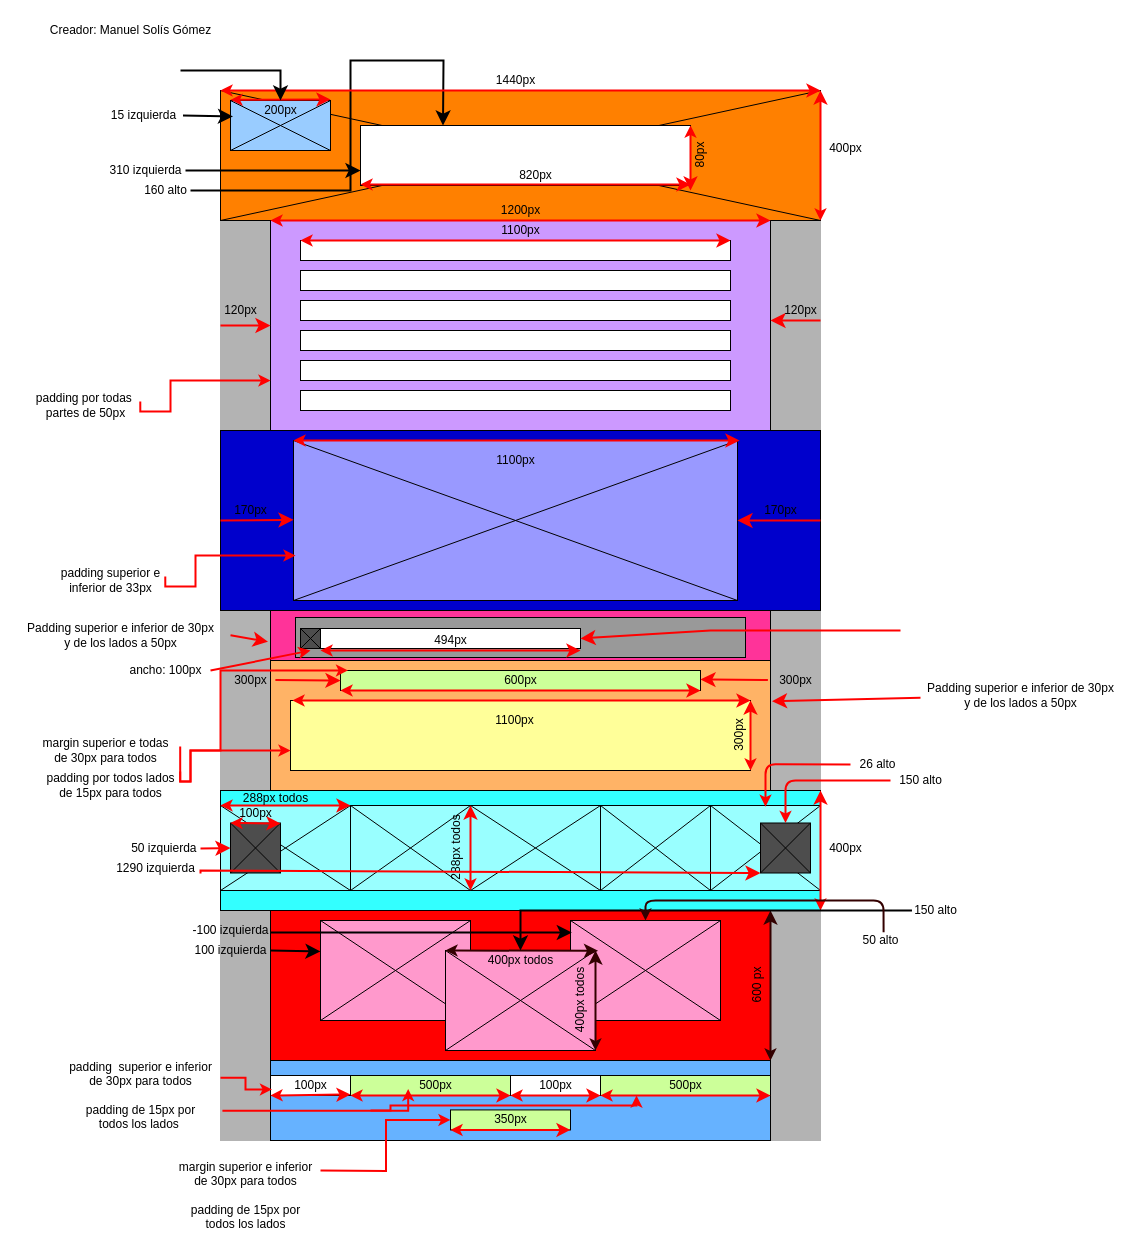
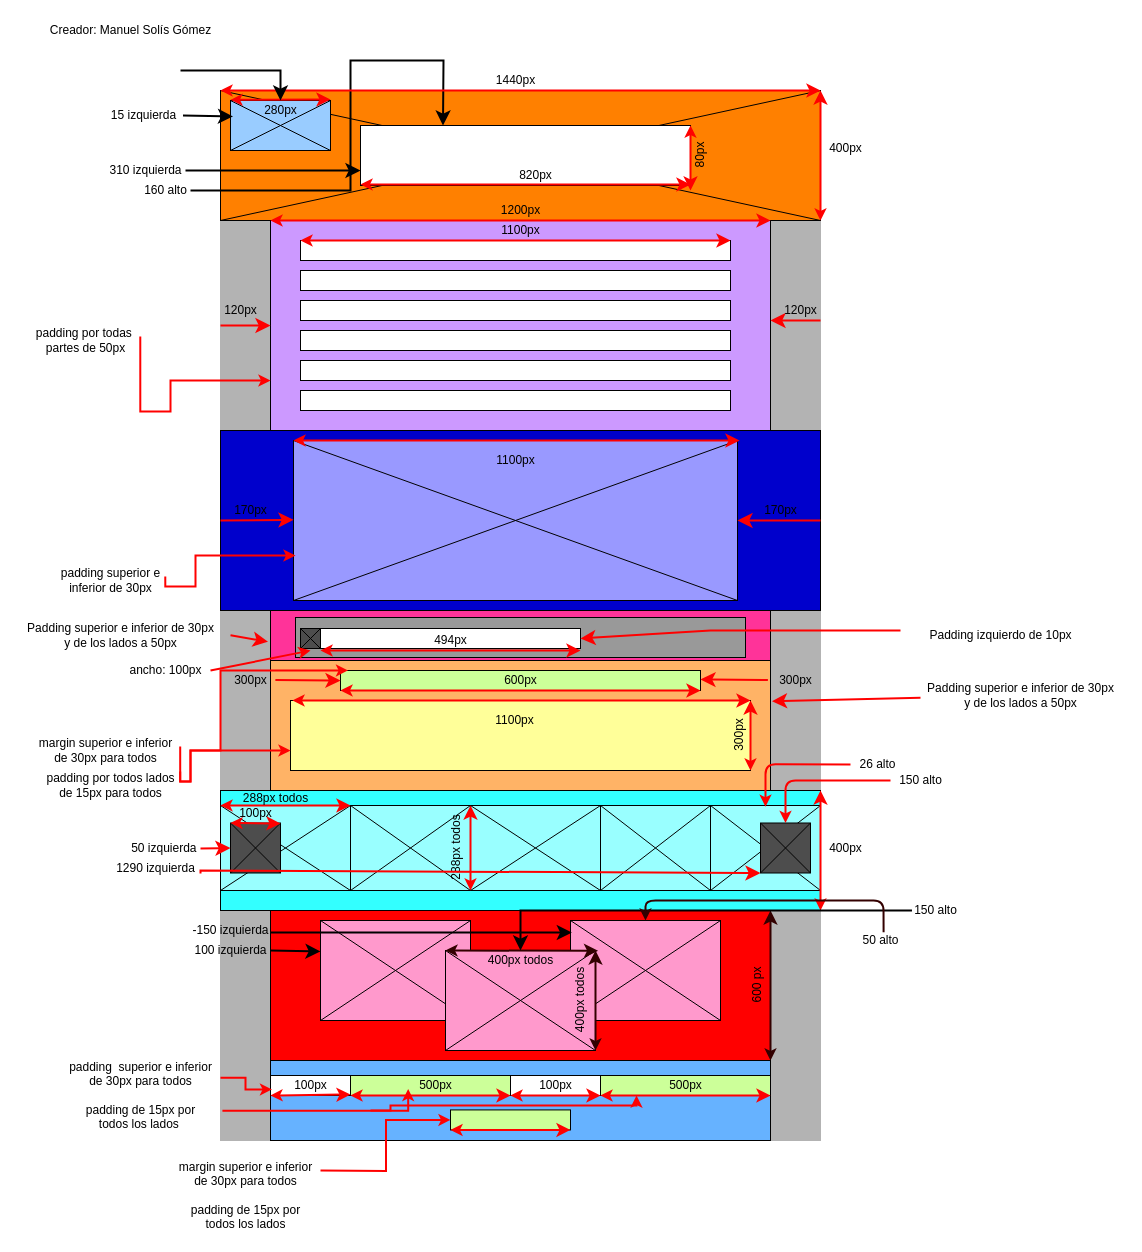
- <mxCell id="20" value="200px" style="text;html=1;align=center;verticalAlign=middle;resizable=0;points=[];autosize=1;strokeColor=none;fillColor=none;" parent="15" vertex="1"><mxGeometry x="25" width="50" height="20" as="geometry" /></mxCell>
+ <mxCell id="20" value="280px" style="text;html=1;align=center;verticalAlign=middle;resizable=0;points=[];autosize=1;strokeColor=none;fillColor=none;" parent="15" vertex="1"><mxGeometry x="25" width="50" height="20" as="geometry" /></mxCell>
- <mxCell id="159" value="padding por todas&amp;nbsp;&lt;br&gt;partes de 50px" style="text;html=1;align=center;verticalAlign=middle;resizable=0;points=[];autosize=1;strokeColor=none;fillColor=none;" parent="1" vertex="1"><mxGeometry x="30" y="390" width="110" height="30" as="geometry" /></mxCell>
+ <mxCell id="159" value="padding por todas&amp;nbsp;&lt;br&gt;partes de 50px" style="text;html=1;align=center;verticalAlign=middle;resizable=0;points=[];autosize=1;strokeColor=none;fillColor=none;" parent="1" vertex="1"><mxGeometry x="30" y="325" width="110" height="30" as="geometry" /></mxCell>
- <mxCell id="157" value="padding superior e &lt;br&gt;inferior de 33px" style="text;html=1;align=center;verticalAlign=middle;resizable=0;points=[];autosize=1;strokeColor=none;fillColor=none;" parent="1" vertex="1"><mxGeometry x="55" y="565" width="110" height="30" as="geometry" /></mxCell>
+ <mxCell id="157" value="padding superior e &lt;br&gt;inferior de 30px" style="text;html=1;align=center;verticalAlign=middle;resizable=0;points=[];autosize=1;strokeColor=none;fillColor=none;" parent="1" vertex="1"><mxGeometry x="55" y="565" width="110" height="30" as="geometry" /></mxCell>
+ <mxCell id="180" value="Padding izquierdo de 10px" style="text;html=1;align=center;verticalAlign=middle;resizable=0;points=[];autosize=1;strokeColor=none;fillColor=none;" parent="1" vertex="1"><mxGeometry x="920" y="625" width="160" height="20" as="geometry" /></mxCell>
- <mxCell id="154" value="margin superior e todas&lt;br&gt;de 30px para todos" style="text;html=1;align=center;verticalAlign=middle;resizable=0;points=[];autosize=1;strokeColor=none;fillColor=none;" parent="1" vertex="1"><mxGeometry x="30" y="735" width="150" height="30" as="geometry" /></mxCell>
+ <mxCell id="154" value="margin superior e inferior&lt;br&gt;de 30px para todos" style="text;html=1;align=center;verticalAlign=middle;resizable=0;points=[];autosize=1;strokeColor=none;fillColor=none;" parent="1" vertex="1"><mxGeometry x="30" y="735" width="150" height="30" as="geometry" /></mxCell>
- <mxCell id="143" value="-100 izquierda" style="text;html=1;align=center;verticalAlign=middle;resizable=0;points=[];autosize=1;strokeColor=none;fillColor=none;" parent="1" vertex="1"><mxGeometry x="185" y="920" width="90" height="20" as="geometry" /></mxCell>
+ <mxCell id="143" value="-150 izquierda" style="text;html=1;align=center;verticalAlign=middle;resizable=0;points=[];autosize=1;strokeColor=none;fillColor=none;" parent="1" vertex="1"><mxGeometry x="185" y="920" width="90" height="20" as="geometry" /></mxCell>
- <mxCell id="137" value="350px" style="text;html=1;align=center;verticalAlign=middle;resizable=0;points=[];autosize=1;strokeColor=none;fillColor=none;" parent="1" vertex="1"><mxGeometry x="485" y="1109.43" width="50" height="20" as="geometry" /></mxCell>
